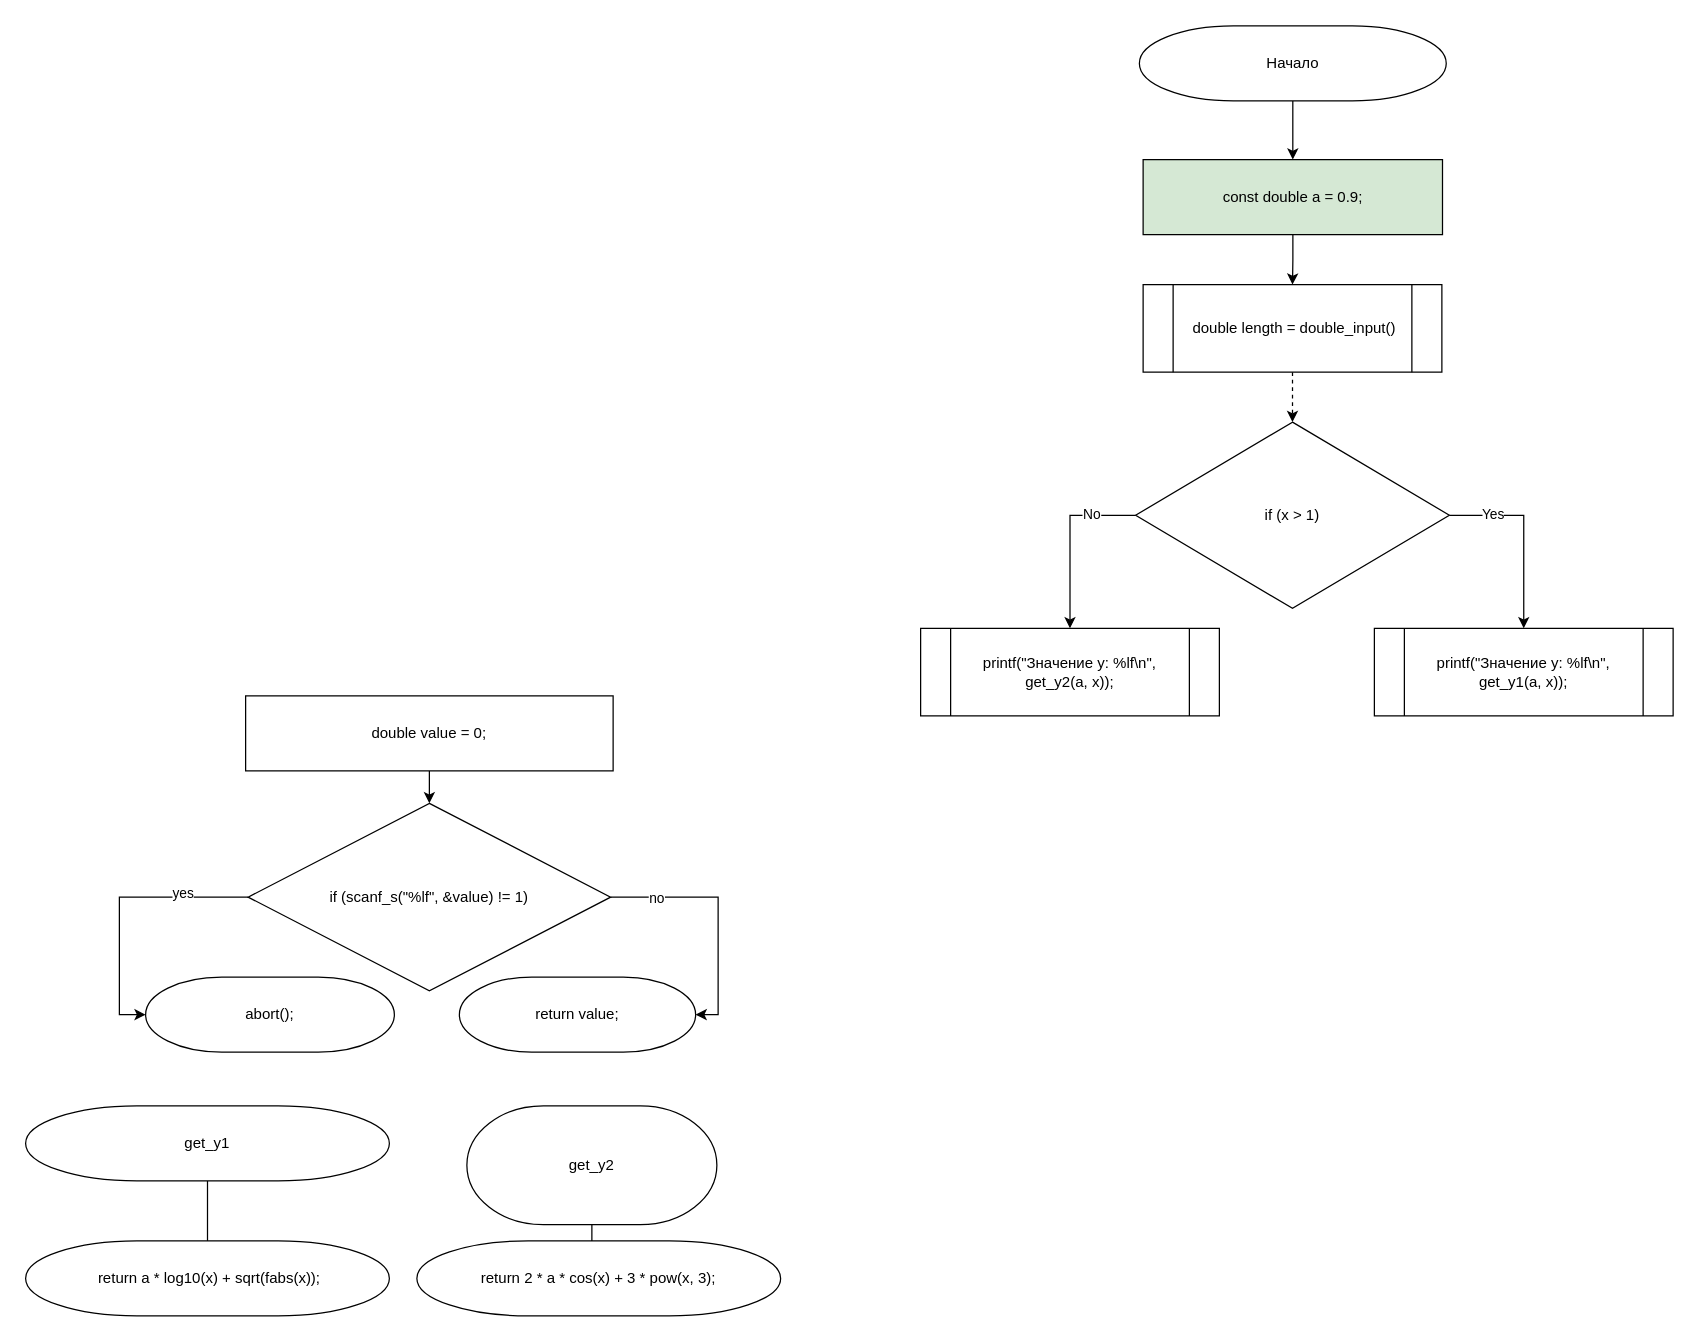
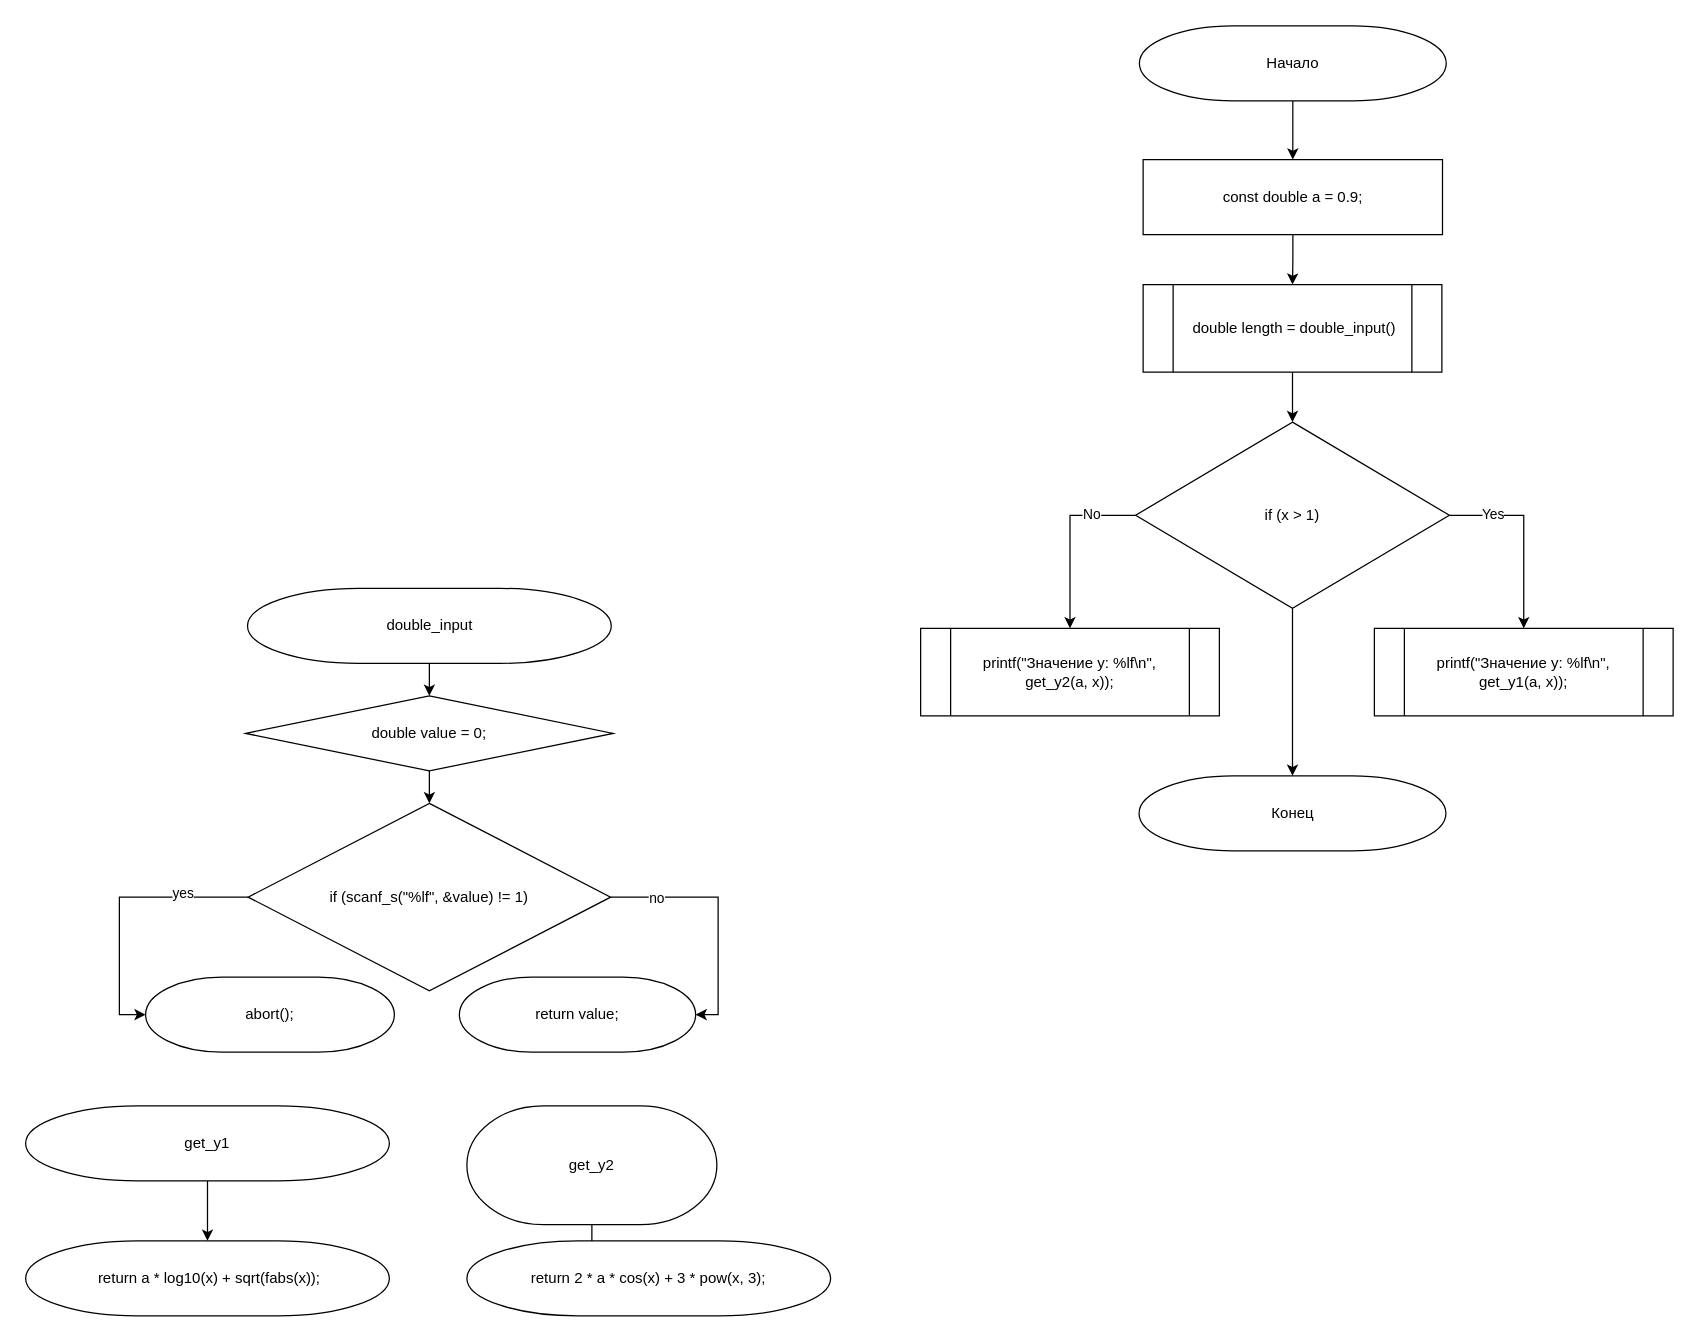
- <mxCell id="18" value="const double a = 0.9;" style="rounded=0;whiteSpace=wrap;html=1;fillColor=#d5e8d4;" vertex="1" parent="1"><mxGeometry x="914" y="127" width="239.5" height="60" as="geometry" /></mxCell>
+ <mxCell id="18" value="const double a = 0.9;" style="rounded=0;whiteSpace=wrap;html=1;" vertex="1" parent="1"><mxGeometry x="914" y="127" width="239.5" height="60" as="geometry" /></mxCell>
- <mxCell id="13" value="" style="edgeStyle=orthogonalEdgeStyle;rounded=0;orthogonalLoop=1;jettySize=auto;html=1;dashed=1;" edge="1" parent="1" source="14" target="23"><mxGeometry relative="1" as="geometry" /></mxCell>
+ <mxCell id="13" value="" style="edgeStyle=orthogonalEdgeStyle;rounded=0;orthogonalLoop=1;jettySize=auto;html=1;" edge="1" parent="1" source="14" target="23"><mxGeometry relative="1" as="geometry" /></mxCell>
+ <mxCell id="8" value="&lt;div style=&quot;background-color: rgb(255, 255, 255);&quot;&gt;&lt;pre style=&quot;&quot;&gt;&lt;font style=&quot;&quot;&gt;&lt;font face=&quot;Helvetica&quot;&gt;&lt;span style=&quot;white-space: normal;&quot;&gt;double_input&lt;/span&gt;&lt;/font&gt;&lt;font face=&quot;JetBrains Mono, monospace&quot; color=&quot;#202020&quot;&gt;&lt;br&gt;&lt;/font&gt;&lt;/font&gt;&lt;/pre&gt;&lt;/div&gt;" style="strokeWidth=1;html=1;shape=mxgraph.flowchart.terminator;whiteSpace=wrap;" vertex="1" parent="1"><mxGeometry x="197.5" y="470" width="291" height="60" as="geometry" /></mxCell>
+ <mxCell id="7" value="" style="edgeStyle=orthogonalEdgeStyle;rounded=0;orthogonalLoop=1;jettySize=auto;html=1;" edge="1" parent="1" source="8" target="12"><mxGeometry relative="1" as="geometry" /></mxCell>
+ <mxCell id="27" style="edgeStyle=orthogonalEdgeStyle;rounded=0;orthogonalLoop=1;jettySize=auto;html=1;entryX=0.5;entryY=0;entryDx=0;entryDy=0;entryPerimeter=0;" edge="1" parent="1" source="23" target="26"><mxGeometry relative="1" as="geometry" /></mxCell>
- <mxCell id="12" value="double value = 0;" style="rounded=0;whiteSpace=wrap;html=1;" vertex="1" parent="1"><mxGeometry x="196" y="556" width="294" height="60" as="geometry" /></mxCell>
+ <mxCell id="12" value="double value = 0;" style="rhombus;whiteSpace=wrap;html=1;" vertex="1" parent="1"><mxGeometry x="196" y="556" width="294" height="60" as="geometry" /></mxCell>
+ <mxCell id="26" value="Конец" style="strokeWidth=1;html=1;shape=mxgraph.flowchart.terminator;whiteSpace=wrap;" vertex="1" parent="1"><mxGeometry x="910.75" y="620" width="245.5" height="60" as="geometry" /></mxCell>
- <mxCell id="28" value="" style="edgeStyle=orthogonalEdgeStyle;rounded=0;orthogonalLoop=1;jettySize=auto;html=1;endArrow=none;" edge="1" parent="1" source="29" target="30"><mxGeometry relative="1" as="geometry" /></mxCell>
+ <mxCell id="28" value="" style="edgeStyle=orthogonalEdgeStyle;rounded=0;orthogonalLoop=1;jettySize=auto;html=1;" edge="1" parent="1" source="29" target="30"><mxGeometry relative="1" as="geometry" /></mxCell>
- <mxCell id="33" value="&lt;div style=&quot;background-color: rgb(255, 255, 255);&quot;&gt;&lt;pre style=&quot;&quot;&gt;&lt;font style=&quot;&quot;&gt;&lt;font face=&quot;Helvetica&quot;&gt;&lt;span style=&quot;white-space: normal;&quot;&gt;return 2 * a * cos(x) + 3 * pow(x, 3);&lt;/span&gt;&lt;/font&gt;&lt;font face=&quot;JetBrains Mono, monospace&quot; color=&quot;#202020&quot;&gt;&lt;br&gt;&lt;/font&gt;&lt;/font&gt;&lt;/pre&gt;&lt;/div&gt;" style="strokeWidth=1;html=1;shape=mxgraph.flowchart.terminator;whiteSpace=wrap;" vertex="1" parent="1"><mxGeometry x="333" y="992" width="291" height="60" as="geometry" /></mxCell>
+ <mxCell id="33" value="&lt;div style=&quot;background-color: rgb(255, 255, 255);&quot;&gt;&lt;pre style=&quot;&quot;&gt;&lt;font style=&quot;&quot;&gt;&lt;font face=&quot;Helvetica&quot;&gt;&lt;span style=&quot;white-space: normal;&quot;&gt;return 2 * a * cos(x) + 3 * pow(x, 3);&lt;/span&gt;&lt;/font&gt;&lt;font face=&quot;JetBrains Mono, monospace&quot; color=&quot;#202020&quot;&gt;&lt;br&gt;&lt;/font&gt;&lt;/font&gt;&lt;/pre&gt;&lt;/div&gt;" style="strokeWidth=1;html=1;shape=mxgraph.flowchart.terminator;whiteSpace=wrap;" vertex="1" parent="1"><mxGeometry x="373" y="992" width="291" height="60" as="geometry" /></mxCell>
